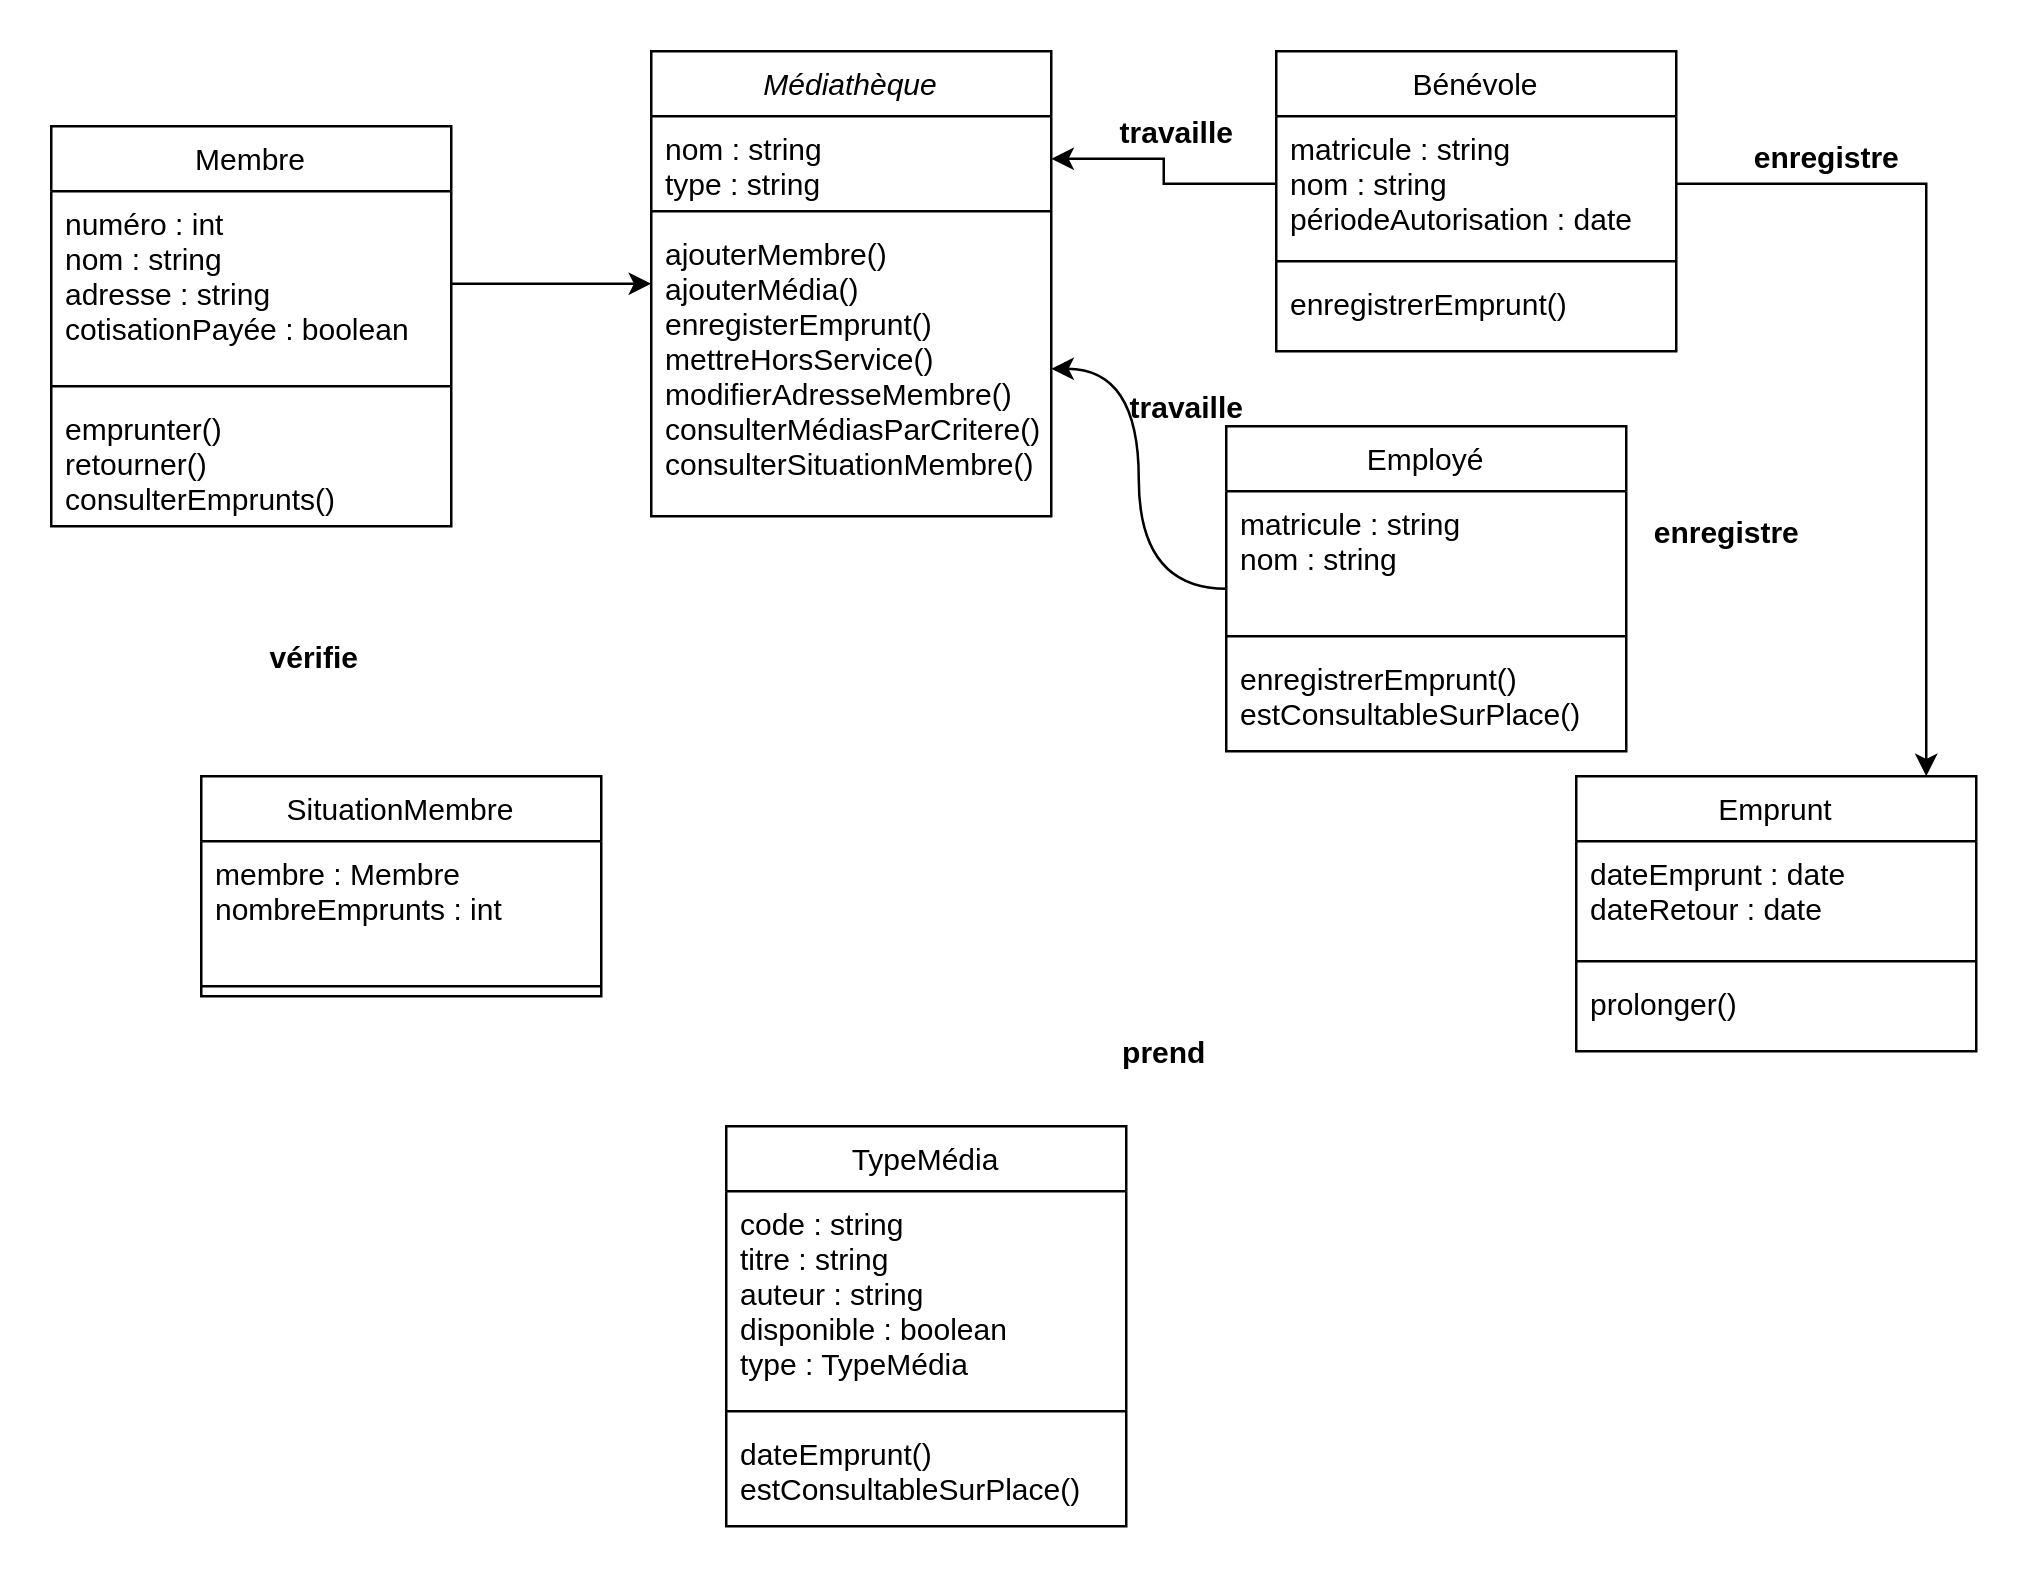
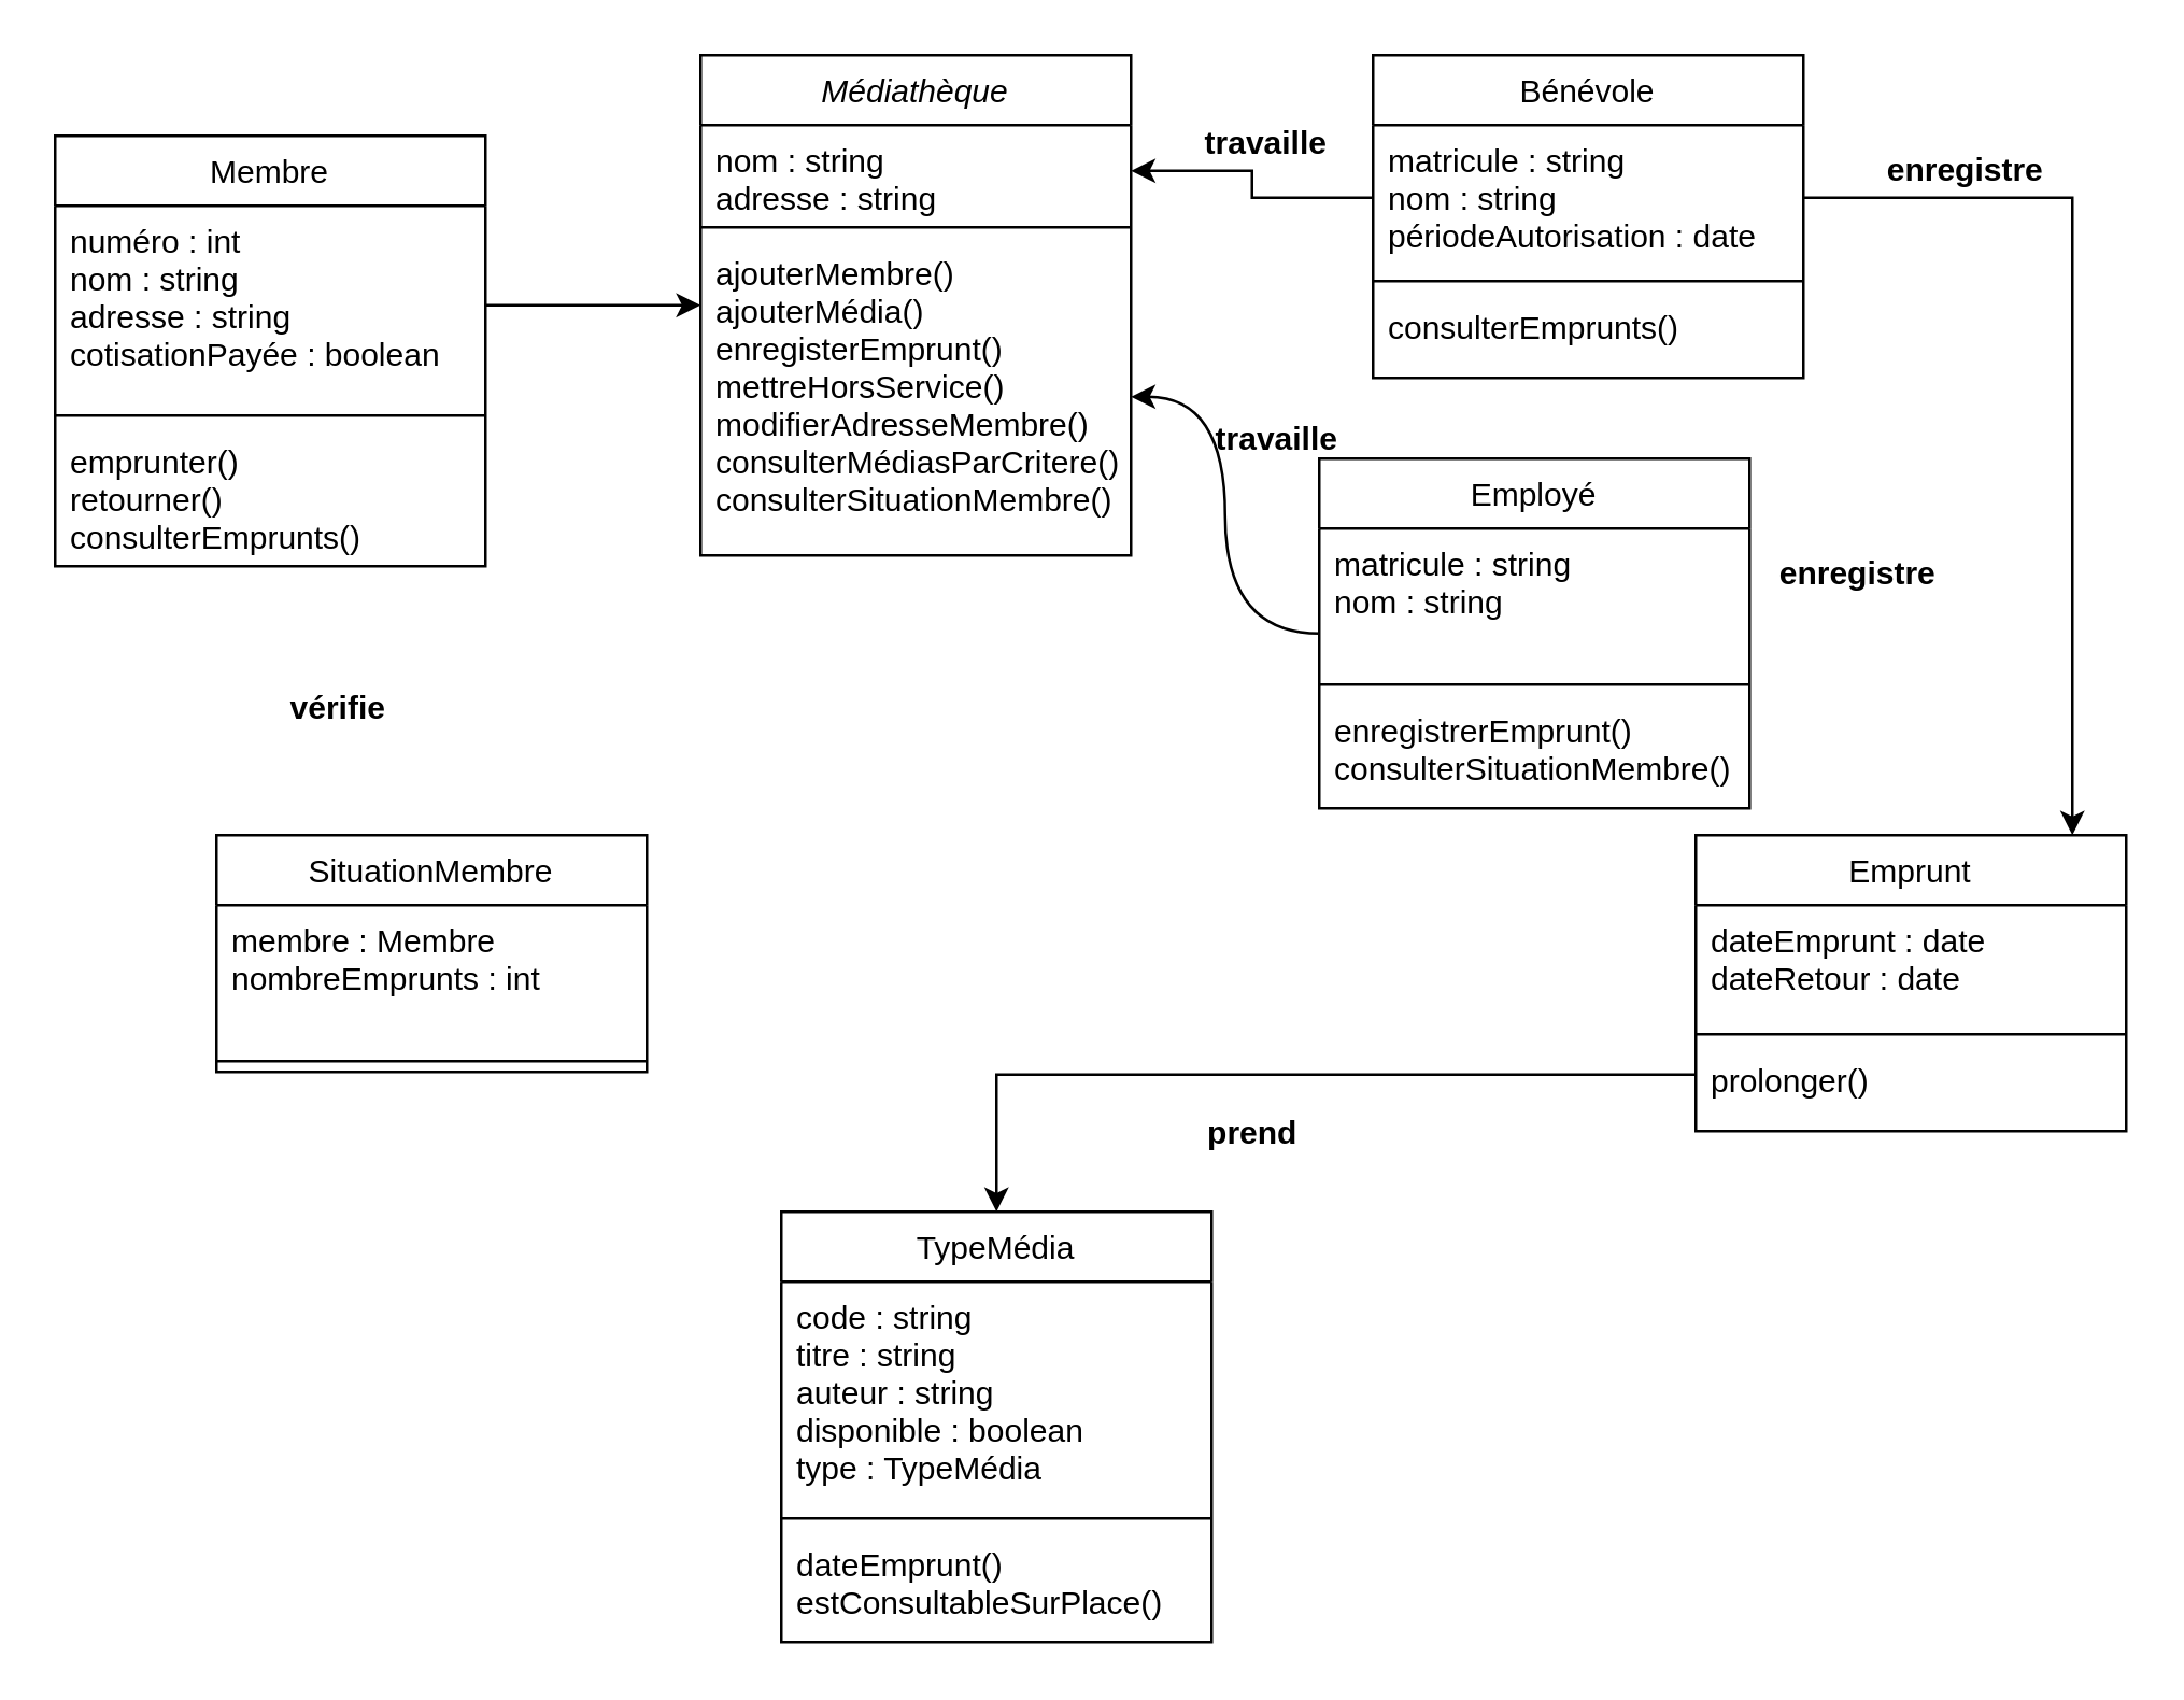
- <mxCell id="4" value="nom : string&#10;type : string" style="text;align=left;verticalAlign=top;spacingLeft=4;spacingRight=4;overflow=hidden;rotatable=0;points=[[0,0.5],[1,0.5]];portConstraint=eastwest;" parent="3" vertex="1"><mxGeometry y="26" width="160" height="34" as="geometry" /></mxCell>
+ <mxCell id="4" value="nom : string&#10;adresse : string" style="text;align=left;verticalAlign=top;spacingLeft=4;spacingRight=4;overflow=hidden;rotatable=0;points=[[0,0.5],[1,0.5]];portConstraint=eastwest;" parent="3" vertex="1"><mxGeometry y="26" width="160" height="34" as="geometry" /></mxCell>
- <mxCell id="22" value="enregistrerEmprunt()" style="text;align=left;verticalAlign=top;spacingLeft=4;spacingRight=4;overflow=hidden;rotatable=0;points=[[0,0.5],[1,0.5]];portConstraint=eastwest;fontStyle=0" vertex="1" parent="19"><mxGeometry y="88" width="160" height="32" as="geometry" /></mxCell>
+ <mxCell id="22" value="consulterEmprunts()" style="text;align=left;verticalAlign=top;spacingLeft=4;spacingRight=4;overflow=hidden;rotatable=0;points=[[0,0.5],[1,0.5]];portConstraint=eastwest;fontStyle=0" vertex="1" parent="19"><mxGeometry y="88" width="160" height="32" as="geometry" /></mxCell>
- <mxCell id="30" value="enregistrerEmprunt()&#10;estConsultableSurPlace()" style="text;align=left;verticalAlign=top;spacingLeft=4;spacingRight=4;overflow=hidden;rotatable=0;points=[[0,0.5],[1,0.5]];portConstraint=eastwest;fontStyle=0" vertex="1" parent="27"><mxGeometry y="88" width="160" height="42" as="geometry" /></mxCell>
+ <mxCell id="30" value="enregistrerEmprunt()&#10;consulterSituationMembre()" style="text;align=left;verticalAlign=top;spacingLeft=4;spacingRight=4;overflow=hidden;rotatable=0;points=[[0,0.5],[1,0.5]];portConstraint=eastwest;fontStyle=0" vertex="1" parent="27"><mxGeometry y="88" width="160" height="42" as="geometry" /></mxCell>
+ <mxCell id="32" style="edgeStyle=orthogonalEdgeStyle;rounded=0;orthogonalLoop=1;jettySize=auto;html=1;entryX=0.5;entryY=0;entryDx=0;entryDy=0;" edge="1" parent="1" source="18" target="11"><mxGeometry relative="1" as="geometry" /></mxCell>
